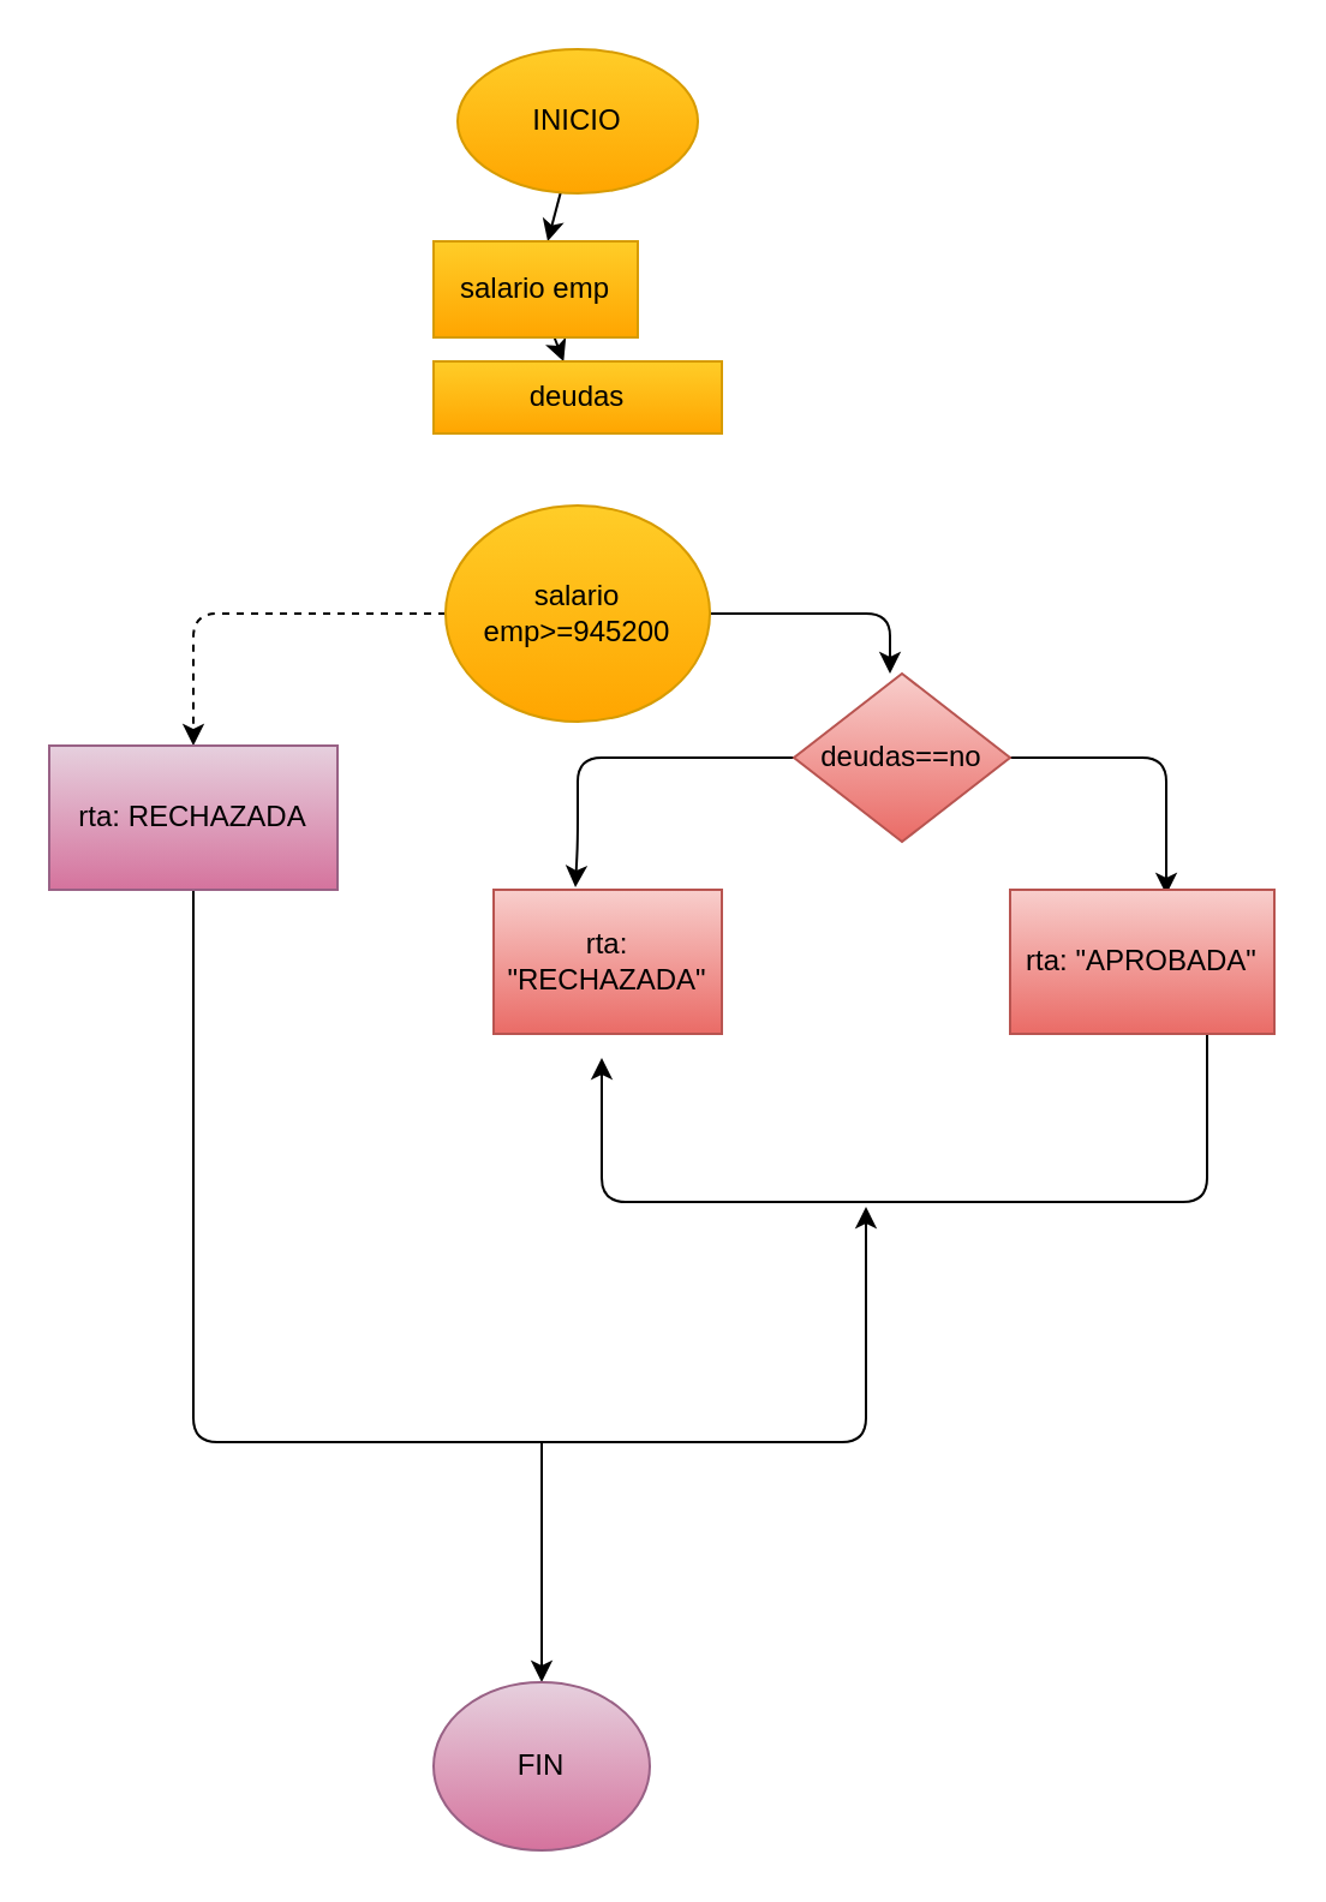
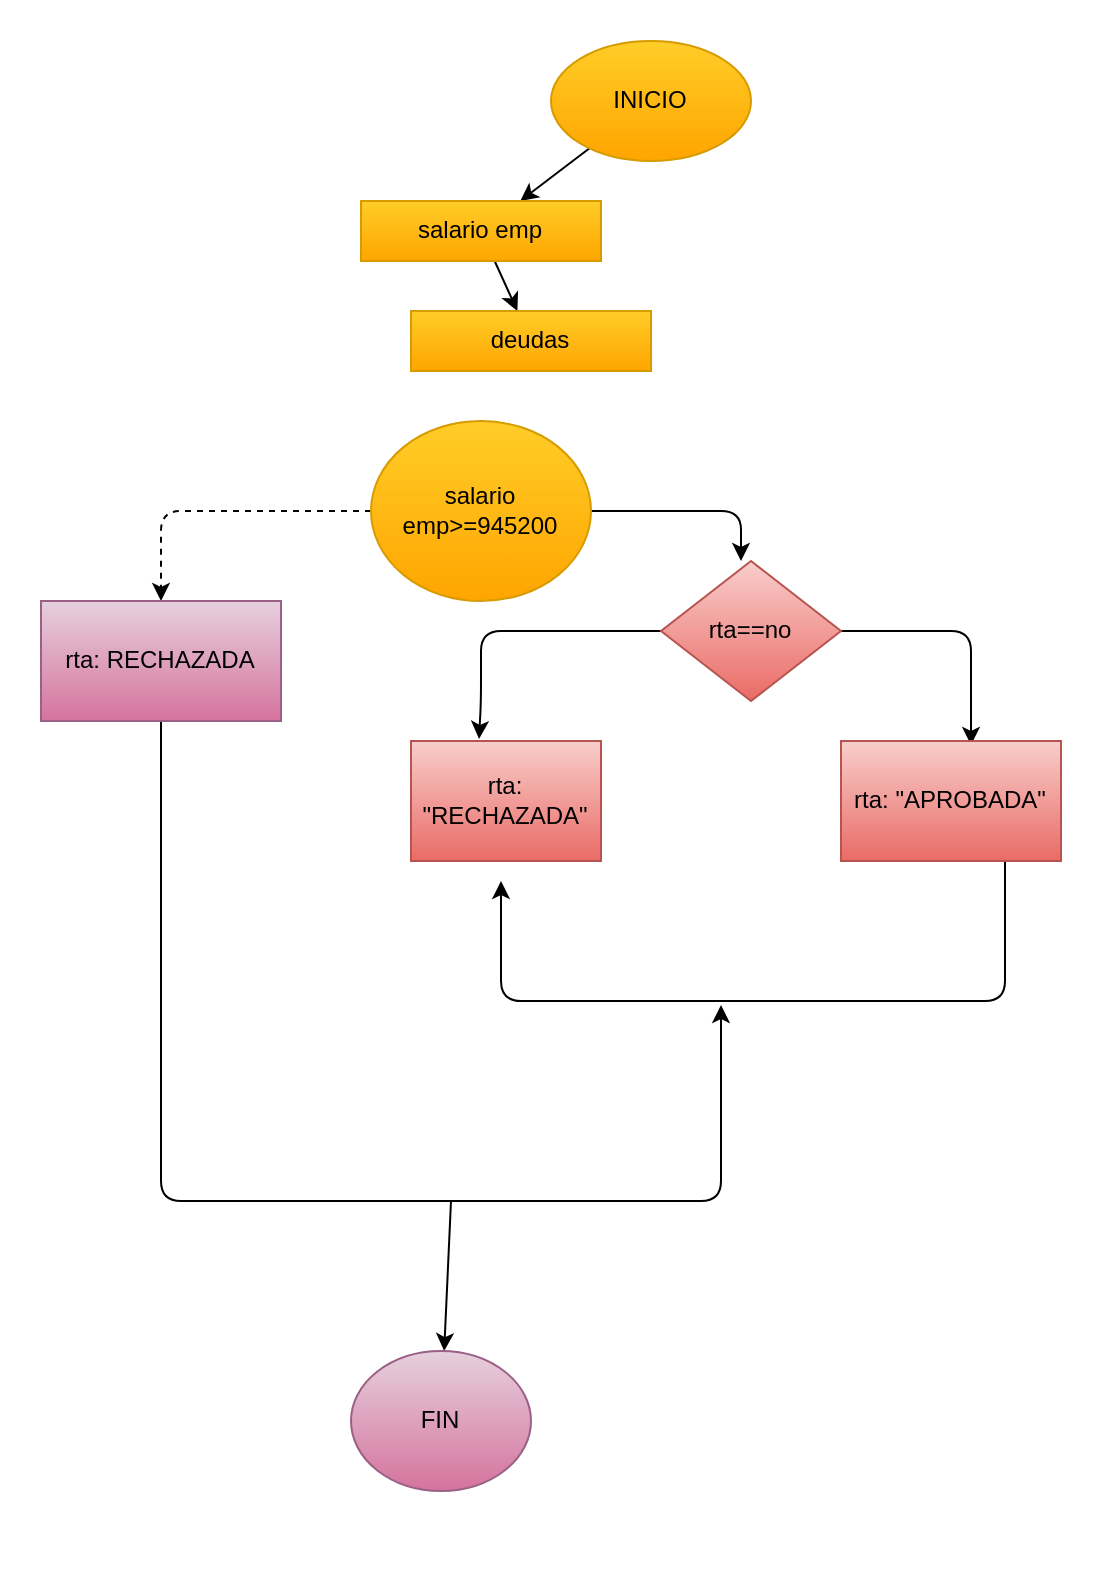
- <mxCell id="3" value="INICIO&lt;br&gt;" style="ellipse;whiteSpace=wrap;html=1;fillColor=#ffcd28;gradientColor=#ffa500;strokeColor=#d79b00;" vertex="1" parent="1"><mxGeometry x="190" y="20" width="100" height="60" as="geometry" /></mxCell>
+ <mxCell id="3" value="INICIO&lt;br&gt;" style="ellipse;whiteSpace=wrap;html=1;fillColor=#ffcd28;gradientColor=#ffa500;strokeColor=#d79b00;" vertex="1" parent="1"><mxGeometry x="275" y="20" width="100" height="60" as="geometry" /></mxCell>
- <mxCell id="5" value="salario emp" style="whiteSpace=wrap;html=1;fillColor=#ffcd28;gradientColor=#ffa500;strokeColor=#d79b00;" vertex="1" parent="1"><mxGeometry x="180" y="100" width="85" height="40" as="geometry" /></mxCell>
+ <mxCell id="5" value="salario emp" style="whiteSpace=wrap;html=1;fillColor=#ffcd28;gradientColor=#ffa500;strokeColor=#d79b00;" vertex="1" parent="1"><mxGeometry x="180" y="100" width="120" height="30" as="geometry" /></mxCell>
- <mxCell id="6" value="deudas" style="whiteSpace=wrap;html=1;fillColor=#ffcd28;gradientColor=#ffa500;strokeColor=#d79b00;" vertex="1" parent="1"><mxGeometry x="180" y="150" width="120" height="30" as="geometry" /></mxCell>
+ <mxCell id="6" value="deudas" style="whiteSpace=wrap;html=1;fillColor=#ffcd28;gradientColor=#ffa500;strokeColor=#d79b00;" vertex="1" parent="1"><mxGeometry x="205" y="155" width="120" height="30" as="geometry" /></mxCell>
- <mxCell id="12" value="deudas==no" style="rhombus;whiteSpace=wrap;html=1;fillColor=#f8cecc;gradientColor=#ea6b66;strokeColor=#b85450;" vertex="1" parent="1"><mxGeometry x="330" y="280" width="90" height="70" as="geometry" /></mxCell>
+ <mxCell id="12" value="rta==no" style="rhombus;whiteSpace=wrap;html=1;fillColor=#f8cecc;gradientColor=#ea6b66;strokeColor=#b85450;" vertex="1" parent="1"><mxGeometry x="330" y="280" width="90" height="70" as="geometry" /></mxCell>
- <mxCell id="16" value="rta: RECHAZADA" style="whiteSpace=wrap;html=1;fillColor=#e6d0de;gradientColor=#d5739d;strokeColor=#996185;" vertex="1" parent="1"><mxGeometry x="20" y="310" width="120" height="60" as="geometry" /></mxCell>
+ <mxCell id="16" value="rta: RECHAZADA" style="whiteSpace=wrap;html=1;fillColor=#e6d0de;gradientColor=#d5739d;strokeColor=#996185;" vertex="1" parent="1"><mxGeometry x="20" y="300" width="120" height="60" as="geometry" /></mxCell>
- <mxCell id="18" value="FIN" style="ellipse;whiteSpace=wrap;html=1;rounded=1;fillColor=#e6d0de;strokeColor=#996185;gradientColor=#d5739d;" vertex="1" parent="1"><mxGeometry x="180" y="700" width="90" height="70" as="geometry" /></mxCell>
+ <mxCell id="18" value="FIN" style="ellipse;whiteSpace=wrap;html=1;rounded=1;fillColor=#e6d0de;strokeColor=#996185;gradientColor=#d5739d;" vertex="1" parent="1"><mxGeometry x="175" y="675" width="90" height="70" as="geometry" /></mxCell>
